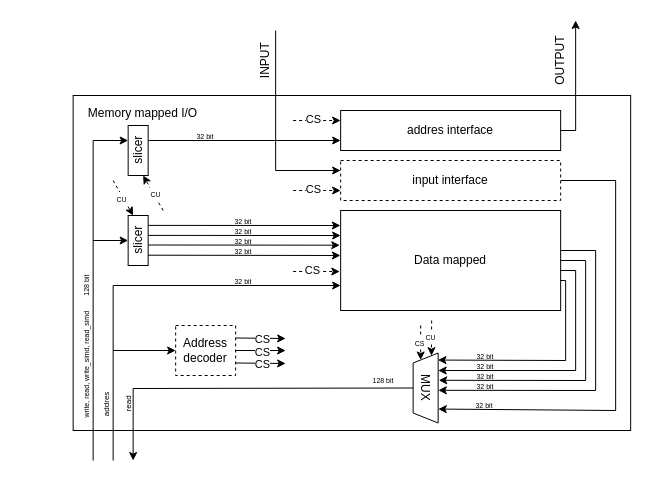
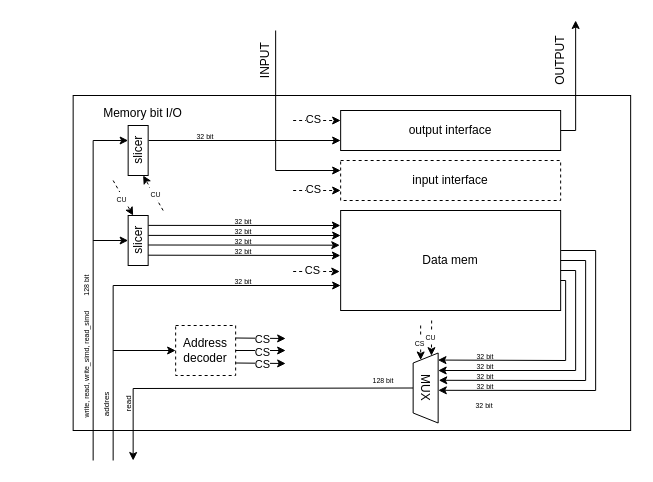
- <mxCell id="33" value="Memory mapped I/O" style="text;html=1;align=center;verticalAlign=middle;whiteSpace=wrap;rounded=0;" vertex="1" parent="1"><mxGeometry x="80.15" y="95" width="125" height="35" as="geometry" /></mxCell>
+ <mxCell id="33" value="Memory bit I/O" style="text;html=1;align=center;verticalAlign=middle;whiteSpace=wrap;rounded=0;" vertex="1" parent="1"><mxGeometry x="80.15" y="95" width="125" height="35" as="geometry" /></mxCell>
- <mxCell id="6" value="addres interface" style="rounded=0;whiteSpace=wrap;html=1;" vertex="1" parent="1"><mxGeometry x="340.15" y="110" width="220" height="40" as="geometry" /></mxCell>
+ <mxCell id="6" value="output interface" style="rounded=0;whiteSpace=wrap;html=1;" vertex="1" parent="1"><mxGeometry x="340.15" y="110" width="220" height="40" as="geometry" /></mxCell>
- <mxCell id="3" value="Data mapped" style="rounded=0;whiteSpace=wrap;html=1;" vertex="1" parent="1"><mxGeometry x="340.15" y="210" width="220" height="100" as="geometry" /></mxCell>
+ <mxCell id="3" value="Data mem" style="rounded=0;whiteSpace=wrap;html=1;" vertex="1" parent="1"><mxGeometry x="340.15" y="210" width="220" height="100" as="geometry" /></mxCell>
- <mxCell id="30" value="" style="endArrow=classic;html=1;rounded=0;exitX=1;exitY=0.5;exitDx=0;exitDy=0;entryX=0.199;entryY=1.006;entryDx=0;entryDy=0;entryPerimeter=0;" edge="1" parent="1" source="5" target="28"><mxGeometry width="50" height="50" relative="1" as="geometry"><mxPoint x="585.15" y="230" as="sourcePoint" /><mxPoint x="635.15" y="180" as="targetPoint" /><Array as="points"><mxPoint x="615.15" y="180" /><mxPoint x="615.15" y="410" /></Array></mxGeometry></mxCell>
